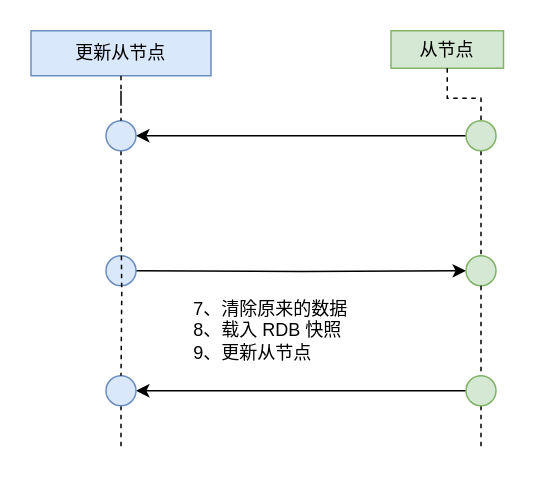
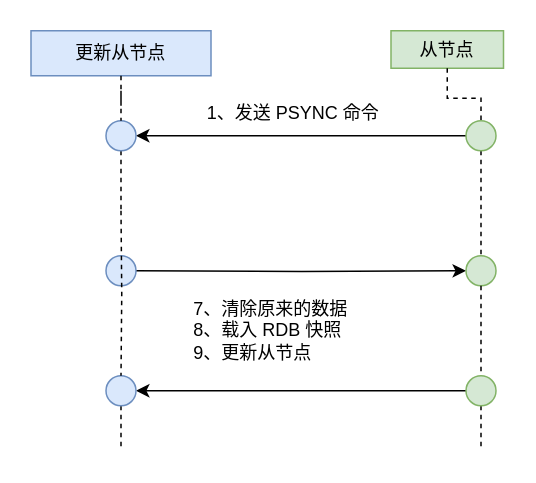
+ <mxCell id="22" value="&lt;div style=&quot;text-align: left&quot;&gt;1、发送 PSYNC 命令&lt;/div&gt;" style="text;html=1;strokeColor=none;fillColor=none;align=center;verticalAlign=middle;whiteSpace=wrap;rounded=0;" vertex="1" parent="1"><mxGeometry x="100" y="60" width="190" height="30" as="geometry" /></mxCell>
